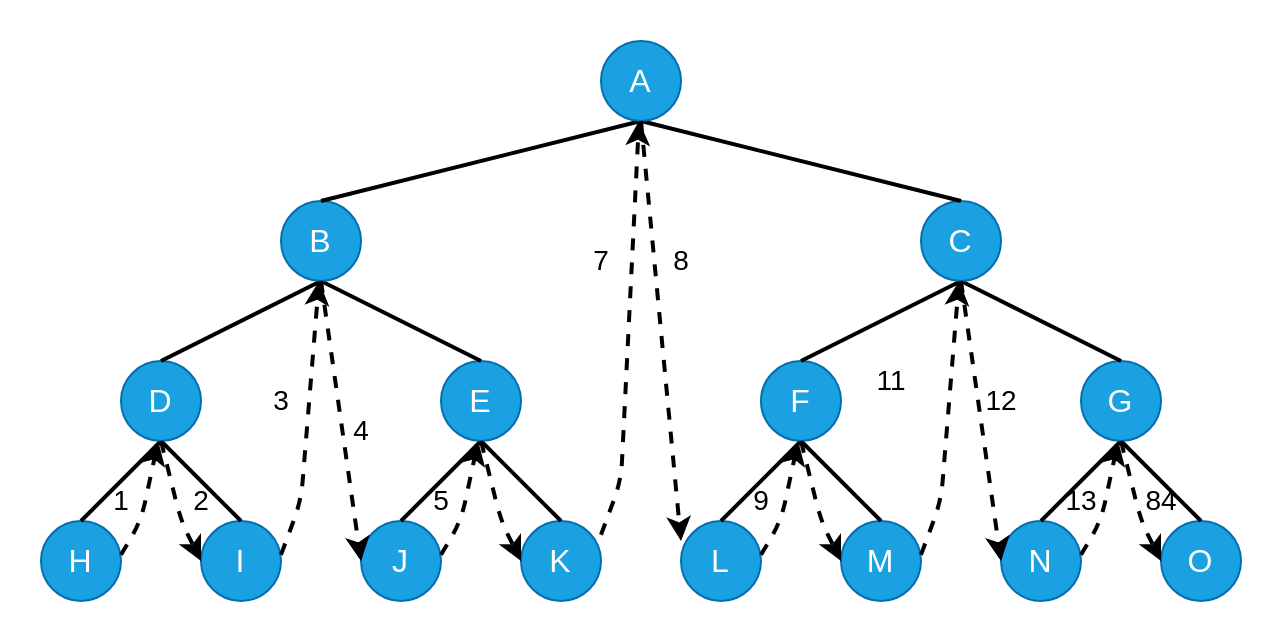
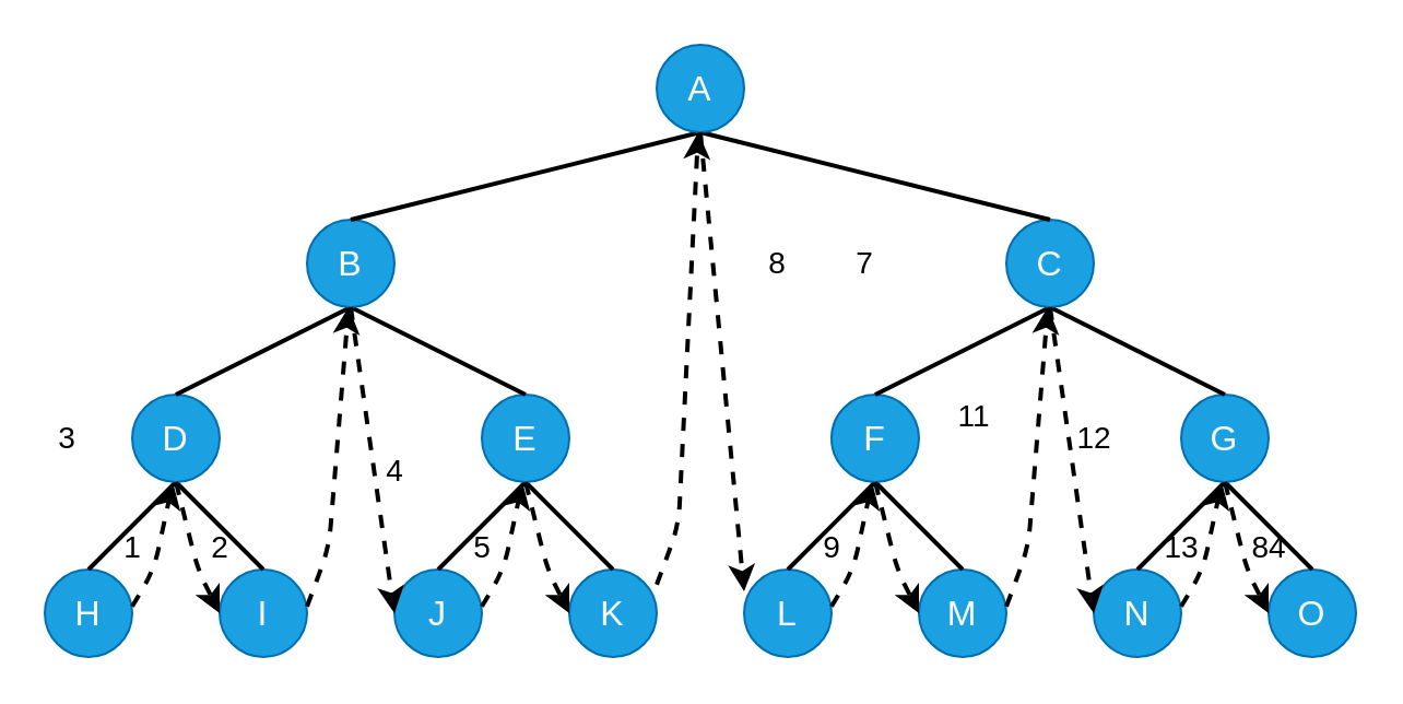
- <mxCell id="43" value="&lt;font style=&quot;font-size: 14px&quot;&gt;7&lt;/font&gt;" style="text;html=1;align=center;verticalAlign=middle;resizable=0;points=[];autosize=1;strokeColor=none;" vertex="1" parent="1"><mxGeometry x="290" y="120" width="20" height="20" as="geometry" /></mxCell>
+ <mxCell id="43" value="&lt;font style=&quot;font-size: 14px&quot;&gt;7&lt;/font&gt;" style="text;html=1;align=center;verticalAlign=middle;resizable=0;points=[];autosize=1;strokeColor=none;" vertex="1" parent="1"><mxGeometry x="385" y="110" width="20" height="20" as="geometry" /></mxCell>
- <mxCell id="45" value="&lt;font style=&quot;font-size: 14px&quot;&gt;8&lt;/font&gt;" style="text;html=1;align=center;verticalAlign=middle;resizable=0;points=[];autosize=1;strokeColor=none;direction=south;" vertex="1" parent="1"><mxGeometry x="330" y="120" width="20" height="20" as="geometry" /></mxCell>
+ <mxCell id="45" value="&lt;font style=&quot;font-size: 14px&quot;&gt;8&lt;/font&gt;" style="text;html=1;align=center;verticalAlign=middle;resizable=0;points=[];autosize=1;strokeColor=none;direction=south;" vertex="1" parent="1"><mxGeometry x="345" y="110" width="20" height="20" as="geometry" /></mxCell>
- <mxCell id="36" value="&lt;font style=&quot;font-size: 14px&quot;&gt;3&lt;/font&gt;" style="text;html=1;align=center;verticalAlign=middle;resizable=0;points=[];autosize=1;strokeColor=none;" parent="1" vertex="1"><mxGeometry x="130" y="190" width="20" height="20" as="geometry" /></mxCell>
+ <mxCell id="36" value="&lt;font style=&quot;font-size: 14px&quot;&gt;3&lt;/font&gt;" style="text;html=1;align=center;verticalAlign=middle;resizable=0;points=[];autosize=1;strokeColor=none;" parent="1" vertex="1"><mxGeometry x="20" y="190" width="20" height="20" as="geometry" /></mxCell>
